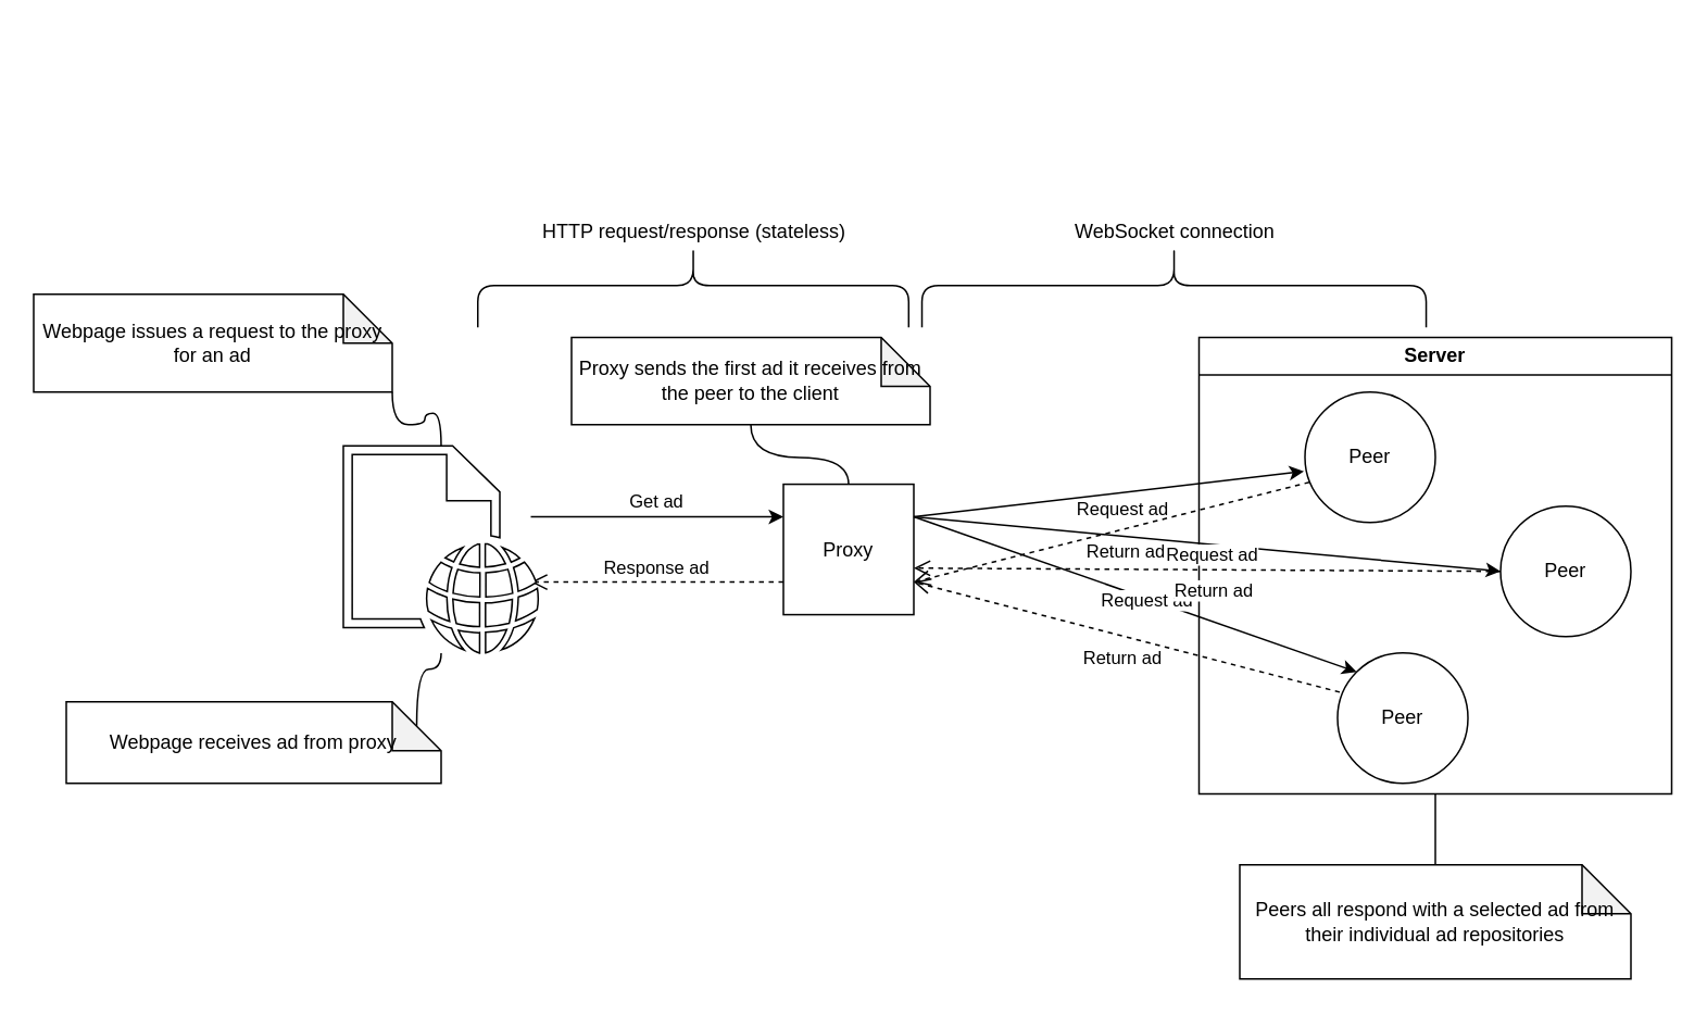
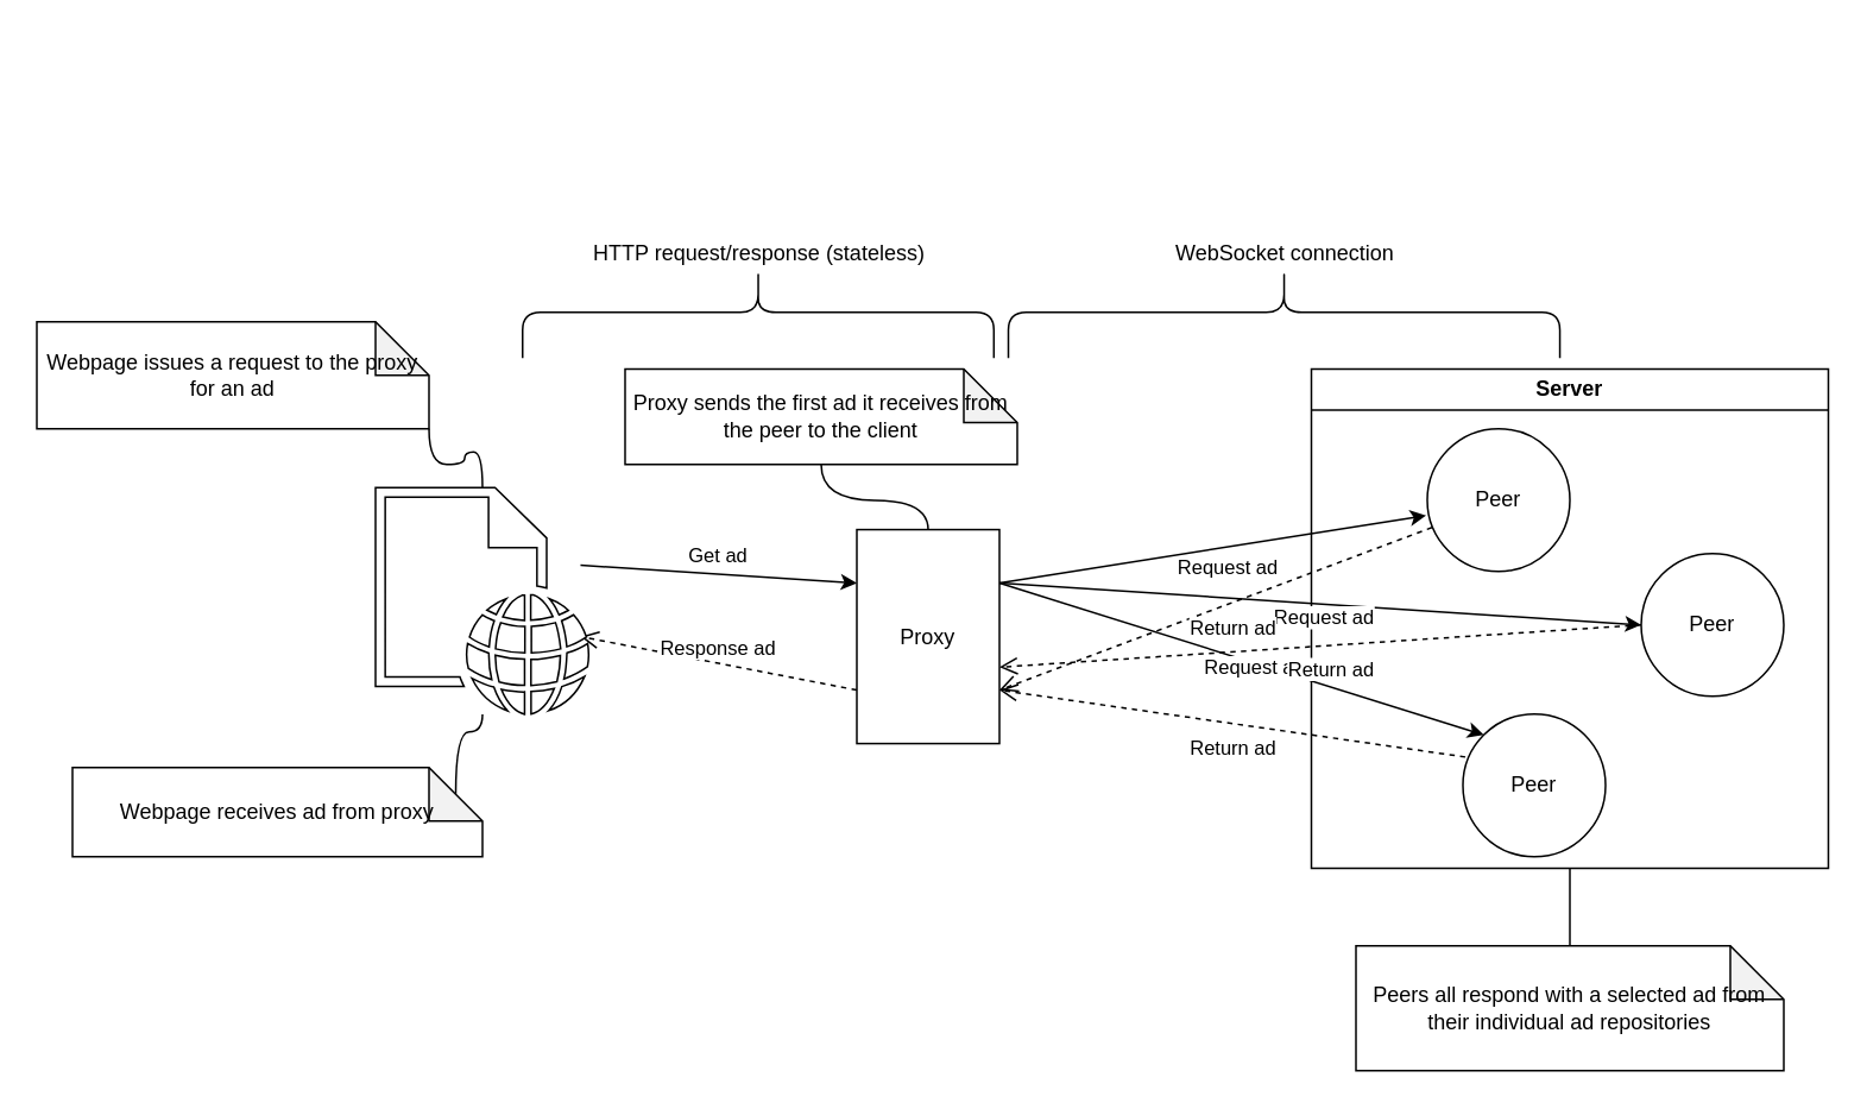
- <mxCell id="6" value="Proxy" style="whiteSpace=wrap;html=1;aspect=fixed;" parent="1" vertex="1"><mxGeometry x="480" y="296.55" width="80" height="80" as="geometry" /></mxCell>
+ <mxCell id="6" value="Proxy" style="whiteSpace=wrap;html=1;aspect=fixed;" parent="1" vertex="1"><mxGeometry x="480" y="296.55" width="80" height="120" as="geometry" /></mxCell>
